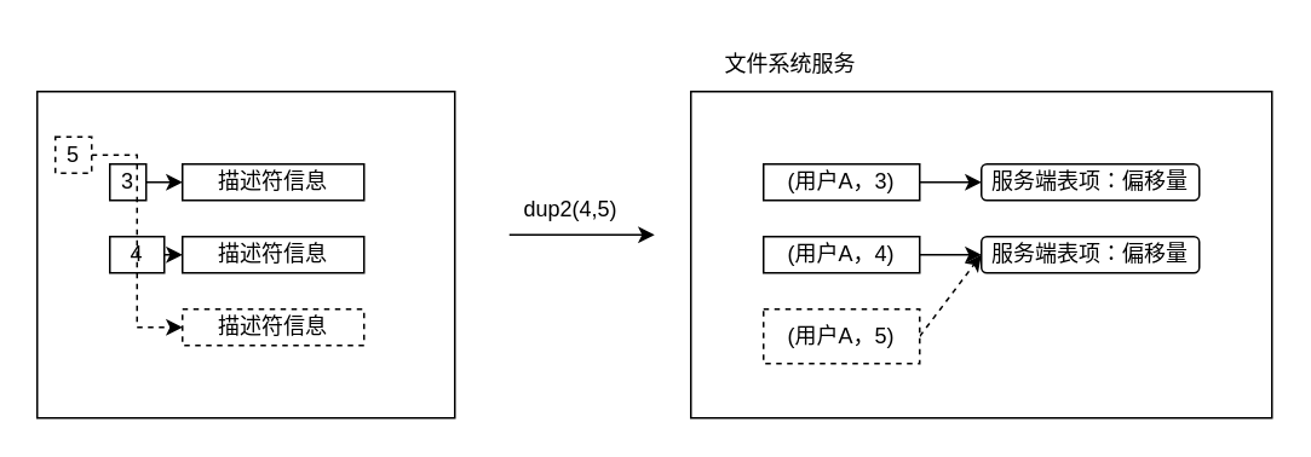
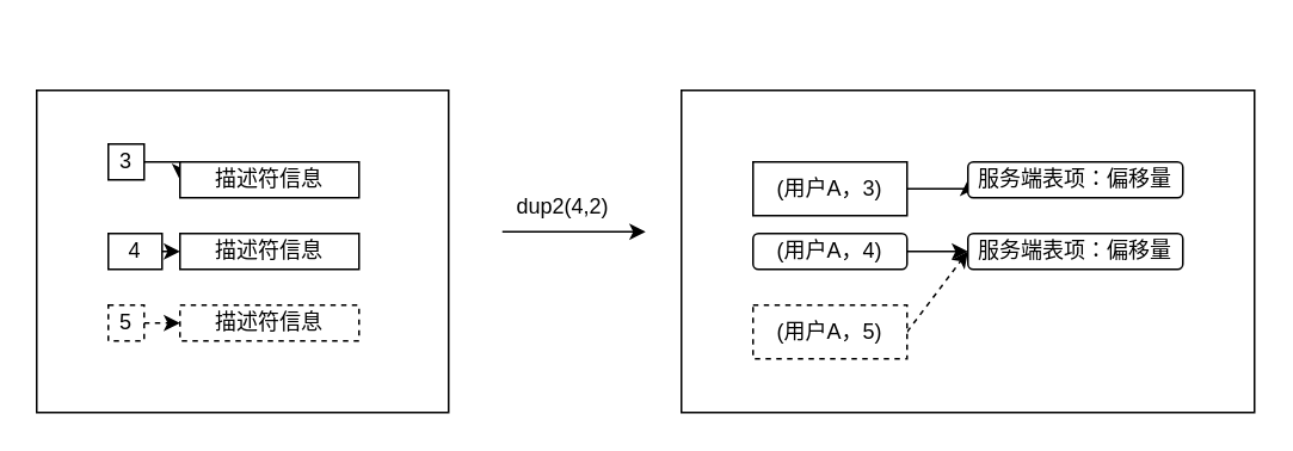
- <mxCell id="3" value="文件系统服务" style="text;html=1;strokeColor=none;fillColor=none;align=center;verticalAlign=middle;whiteSpace=wrap;rounded=0;" vertex="1" parent="1"><mxGeometry x="390" y="20" width="90" height="30" as="geometry" /></mxCell>
- <mxCell id="19" value="5" style="rounded=0;whiteSpace=wrap;html=1;dashed=1;" vertex="1" parent="1"><mxGeometry x="30" y="75" width="20" height="20" as="geometry" /></mxCell>
+ <mxCell id="19" value="5" style="rounded=0;whiteSpace=wrap;html=1;dashed=1;" vertex="1" parent="1"><mxGeometry x="60" y="170" width="20" height="20" as="geometry" /></mxCell>
- <mxCell id="6" value="3" style="rounded=0;whiteSpace=wrap;html=1;" vertex="1" parent="1"><mxGeometry x="60" y="90" width="20" height="20" as="geometry" /></mxCell>
+ <mxCell id="6" value="3" style="rounded=0;whiteSpace=wrap;html=1;" vertex="1" parent="1"><mxGeometry x="60" y="80" width="20" height="20" as="geometry" /></mxCell>
- <mxCell id="14" value="(用户A，3)" style="rounded=0;whiteSpace=wrap;html=1;" vertex="1" parent="1"><mxGeometry x="420" y="90" width="86" height="20" as="geometry" /></mxCell>
+ <mxCell id="14" value="(用户A，3)" style="rounded=0;whiteSpace=wrap;html=1;" vertex="1" parent="1"><mxGeometry x="420" y="90" width="86" height="30" as="geometry" /></mxCell>
- <mxCell id="12" value="dup2(4,5)" style="text;html=1;strokeColor=none;fillColor=none;align=center;verticalAlign=middle;whiteSpace=wrap;rounded=0;" vertex="1" parent="1"><mxGeometry x="284" y="100" width="60" height="30" as="geometry" /></mxCell>
+ <mxCell id="12" value="dup2(4,2)" style="text;html=1;strokeColor=none;fillColor=none;align=center;verticalAlign=middle;whiteSpace=wrap;rounded=0;" vertex="1" parent="1"><mxGeometry x="284" y="100" width="60" height="30" as="geometry" /></mxCell>
- <mxCell id="16" value="(用户A，4)" style="rounded=0;whiteSpace=wrap;html=1;" vertex="1" parent="1"><mxGeometry x="420" y="130" width="86" height="20" as="geometry" /></mxCell>
+ <mxCell id="16" value="(用户A，4)" style="whiteSpace=wrap;html=1;rounded=1;" vertex="1" parent="1"><mxGeometry x="420" y="130" width="86" height="20" as="geometry" /></mxCell>
